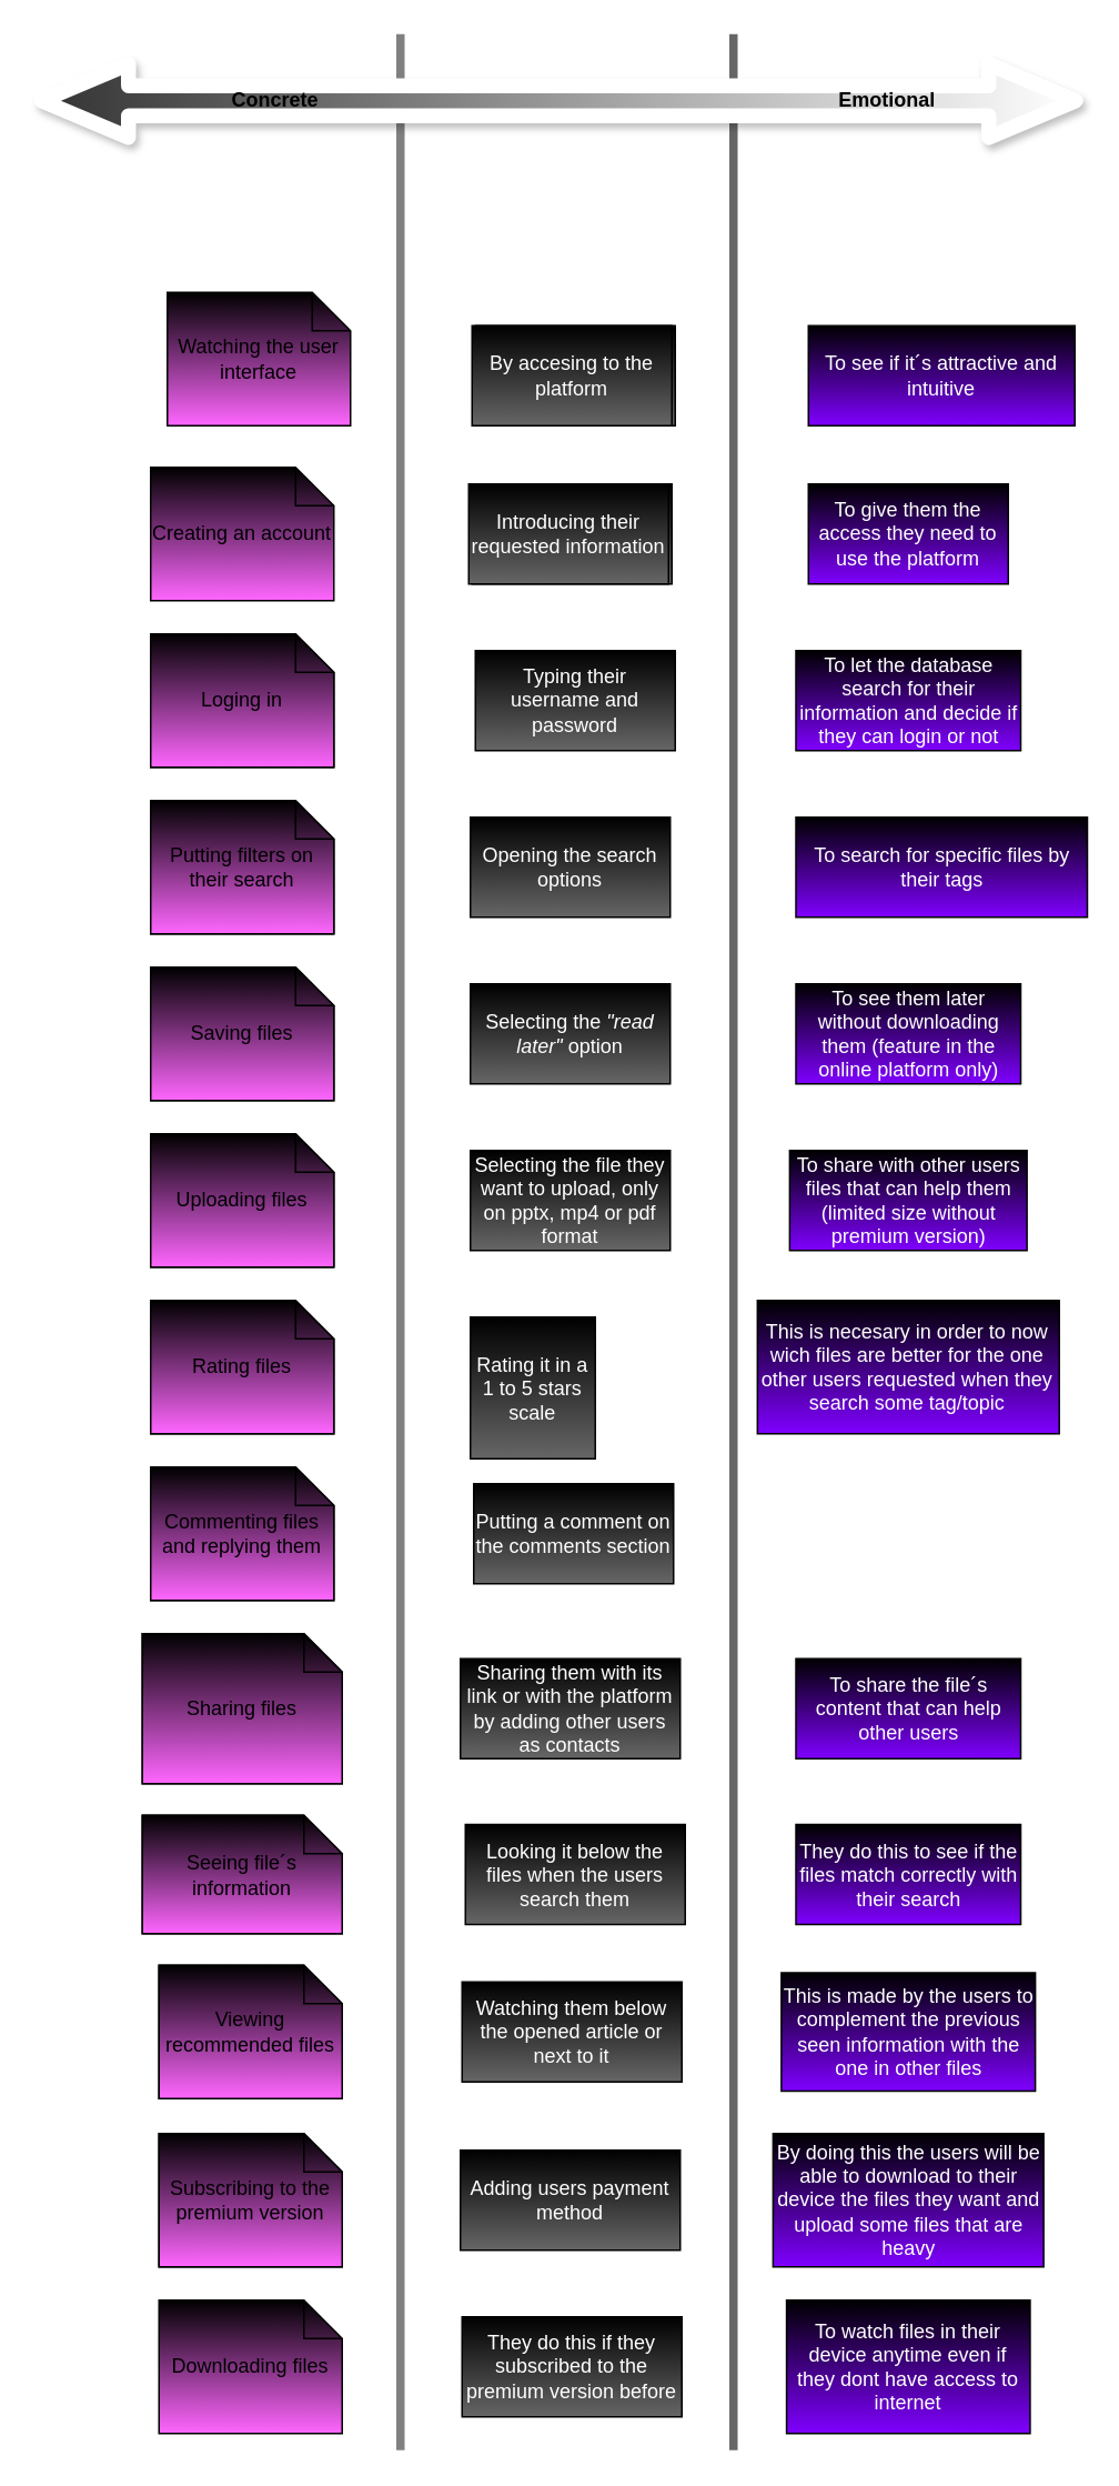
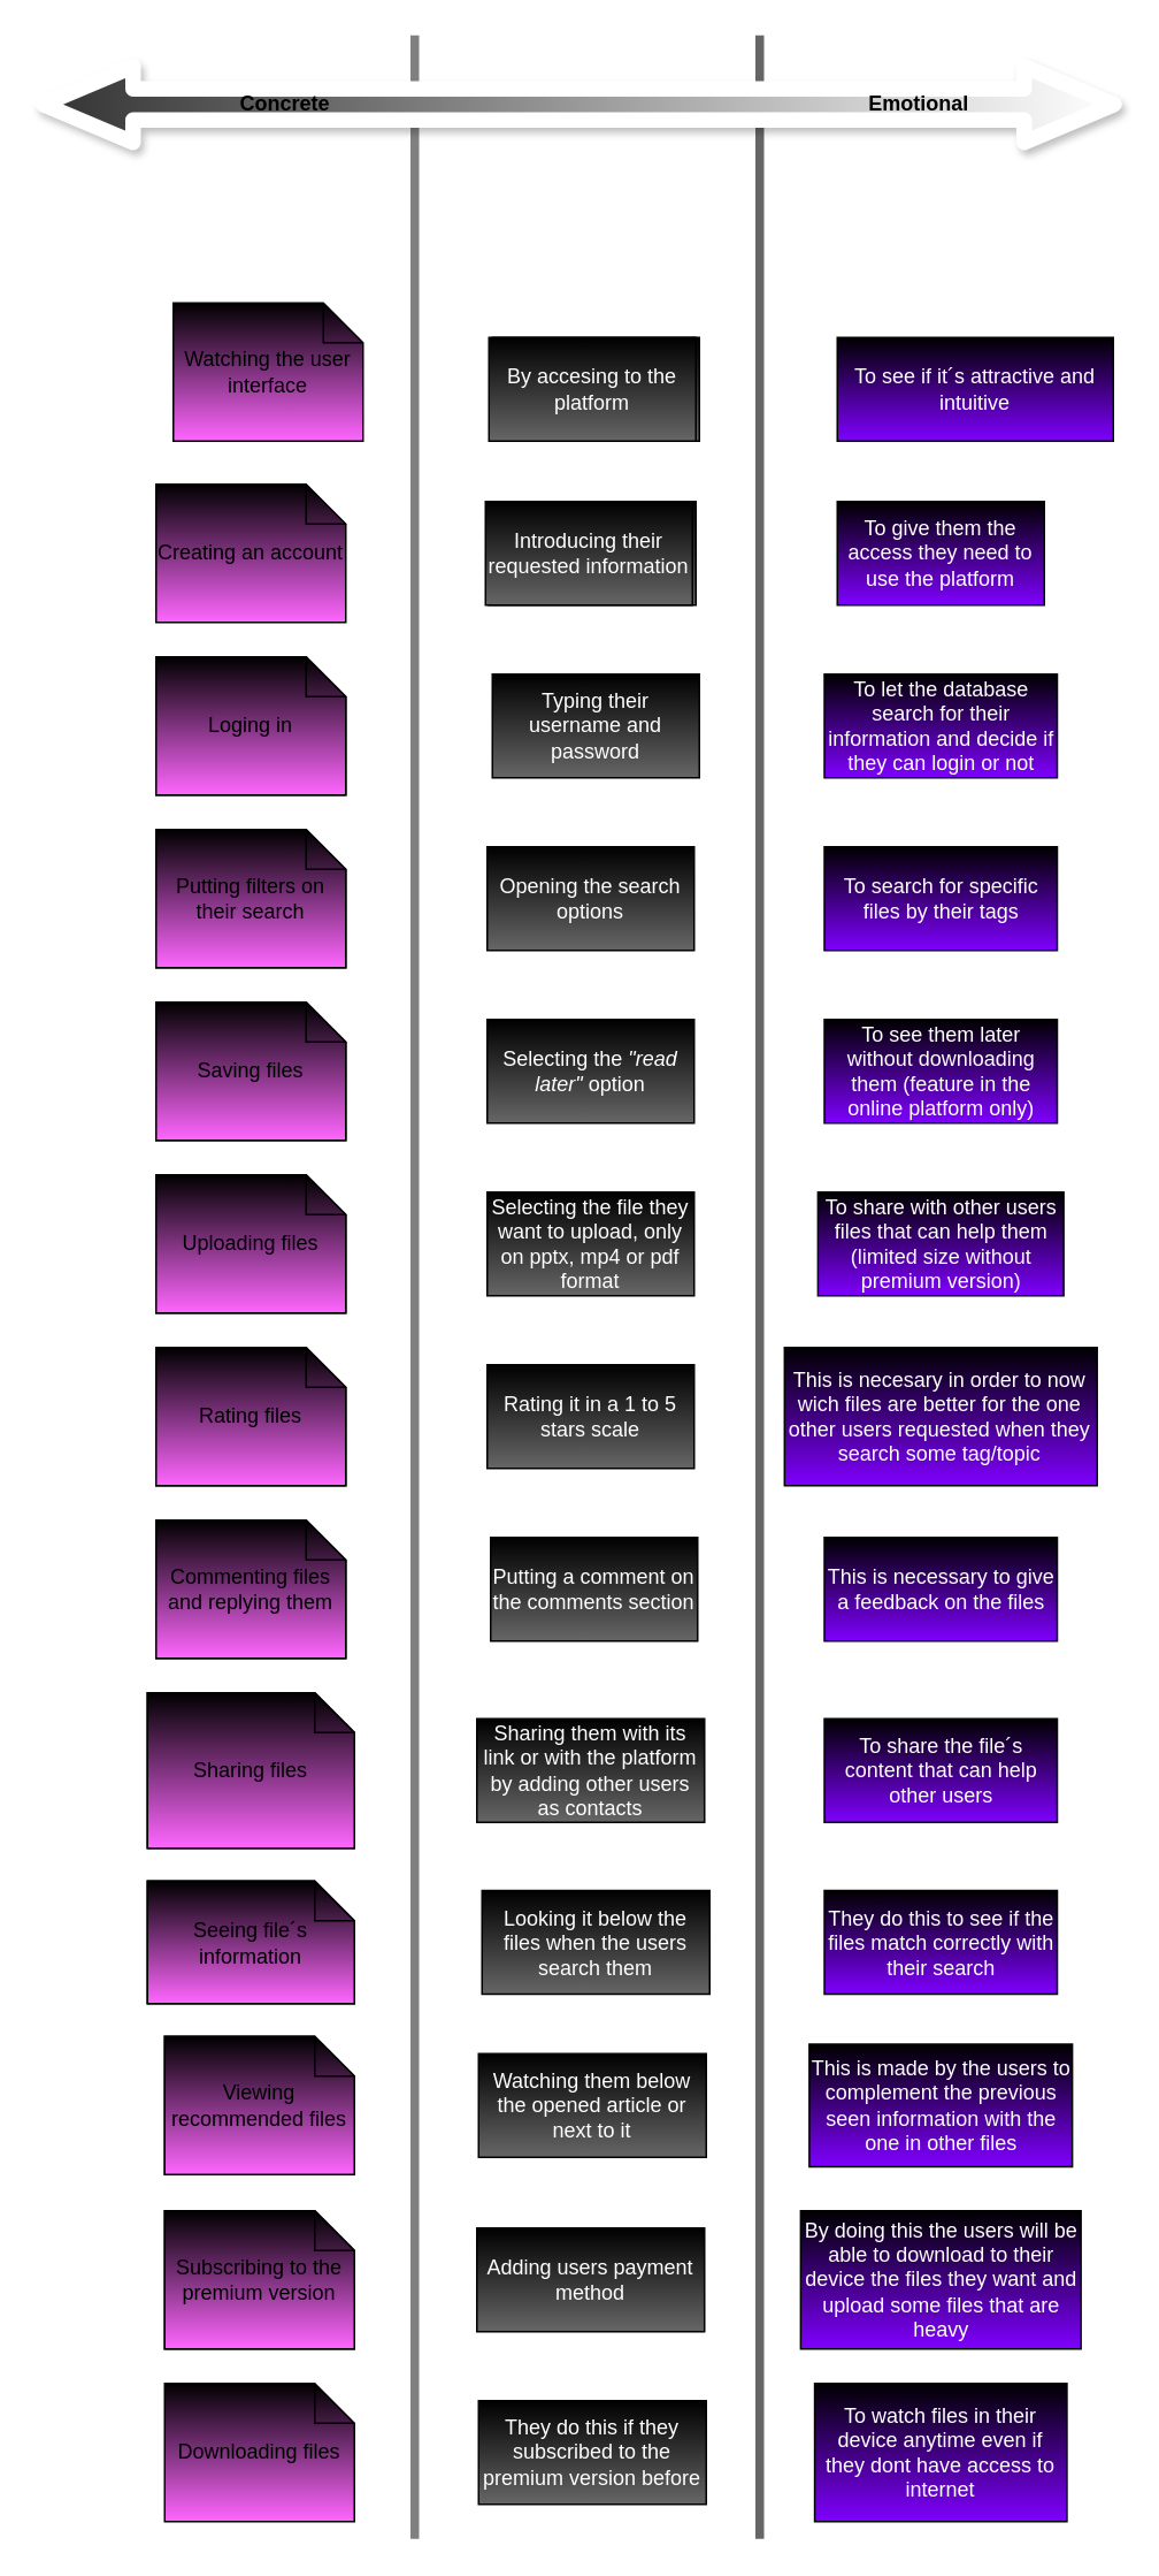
- <mxCell id="23" value="To search for specific files by their tags" style="rounded=0;whiteSpace=wrap;html=1;fontColor=#FFFFFF;gradientColor=#7F00FF;fillColor=#000000;" parent="1" vertex="1"><mxGeometry x="477.5" y="490" width="175" height="60" as="geometry" /></mxCell>
+ <mxCell id="23" value="To search for specific files by their tags" style="rounded=0;whiteSpace=wrap;html=1;fontColor=#FFFFFF;gradientColor=#7F00FF;fillColor=#000000;" parent="1" vertex="1"><mxGeometry x="477.5" y="490" width="135" height="60" as="geometry" /></mxCell>
- <mxCell id="31" value="Rating it in a 1 to 5 stars scale" style="rounded=0;whiteSpace=wrap;html=1;fontColor=#FFFFFF;fillColor=#000000;gradientColor=#666666;" parent="1" vertex="1"><mxGeometry x="282" y="790" width="75" height="85" as="geometry" /></mxCell>
+ <mxCell id="31" value="Rating it in a 1 to 5 stars scale" style="rounded=0;whiteSpace=wrap;html=1;fontColor=#FFFFFF;fillColor=#000000;gradientColor=#666666;" parent="1" vertex="1"><mxGeometry x="282" y="790" width="120" height="60" as="geometry" /></mxCell>
+ <mxCell id="35" value="This is necessary to give a feedback on the files" style="rounded=0;whiteSpace=wrap;html=1;fontColor=#FFFFFF;gradientColor=#7F00FF;fillColor=#000000;" parent="1" vertex="1"><mxGeometry x="477.5" y="890" width="135" height="60" as="geometry" /></mxCell>
